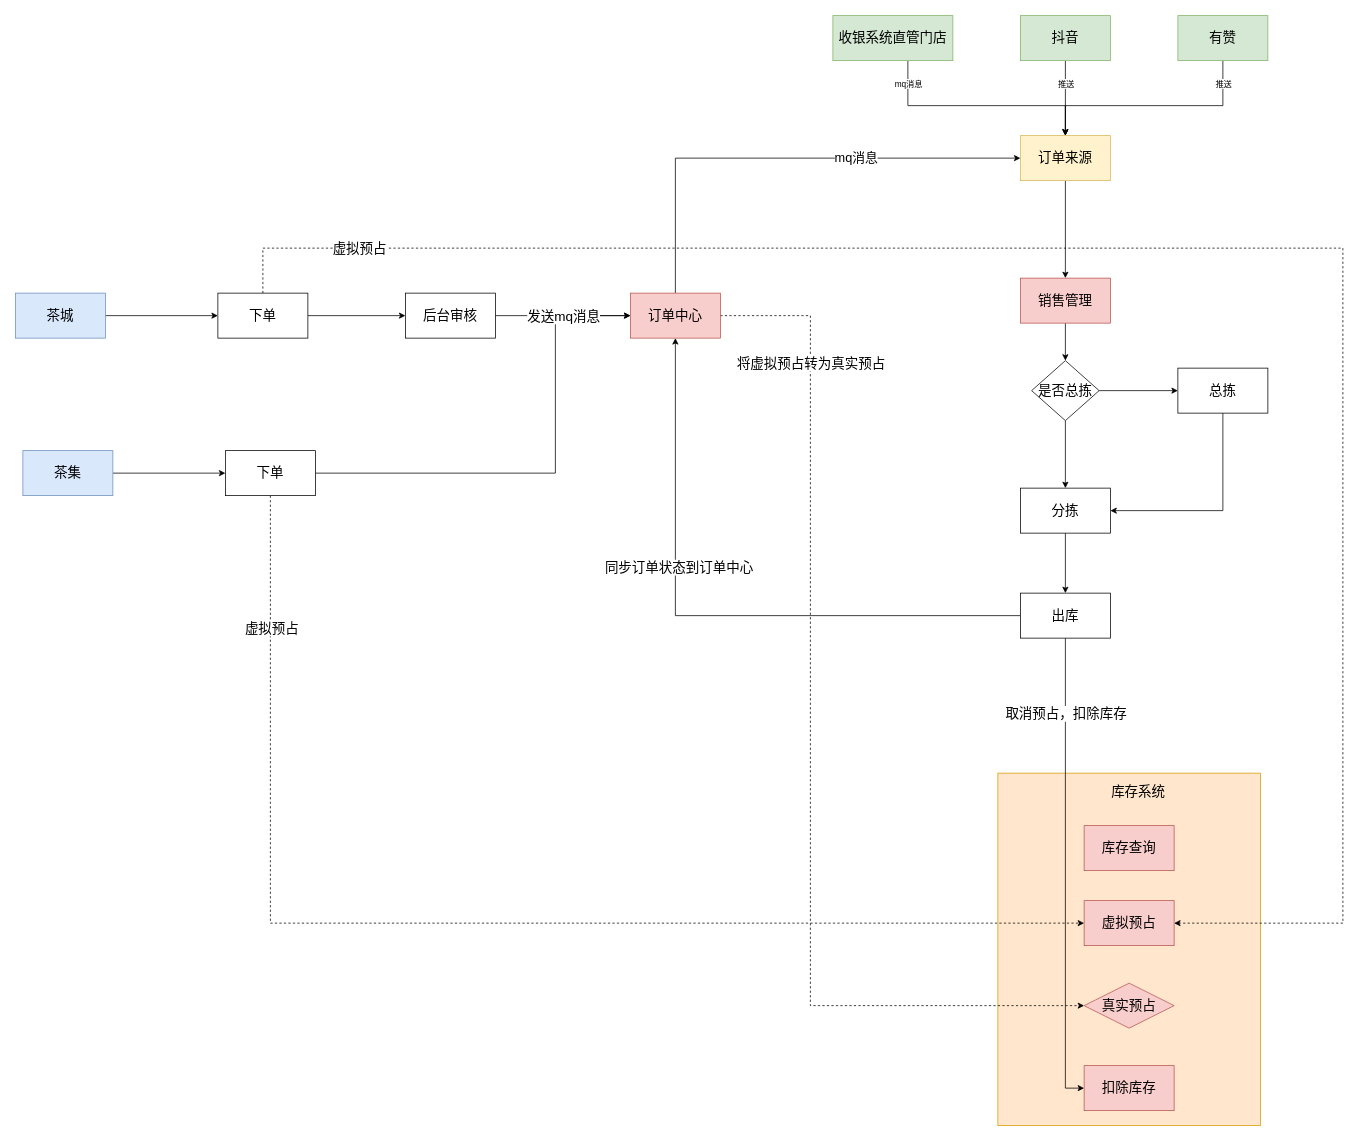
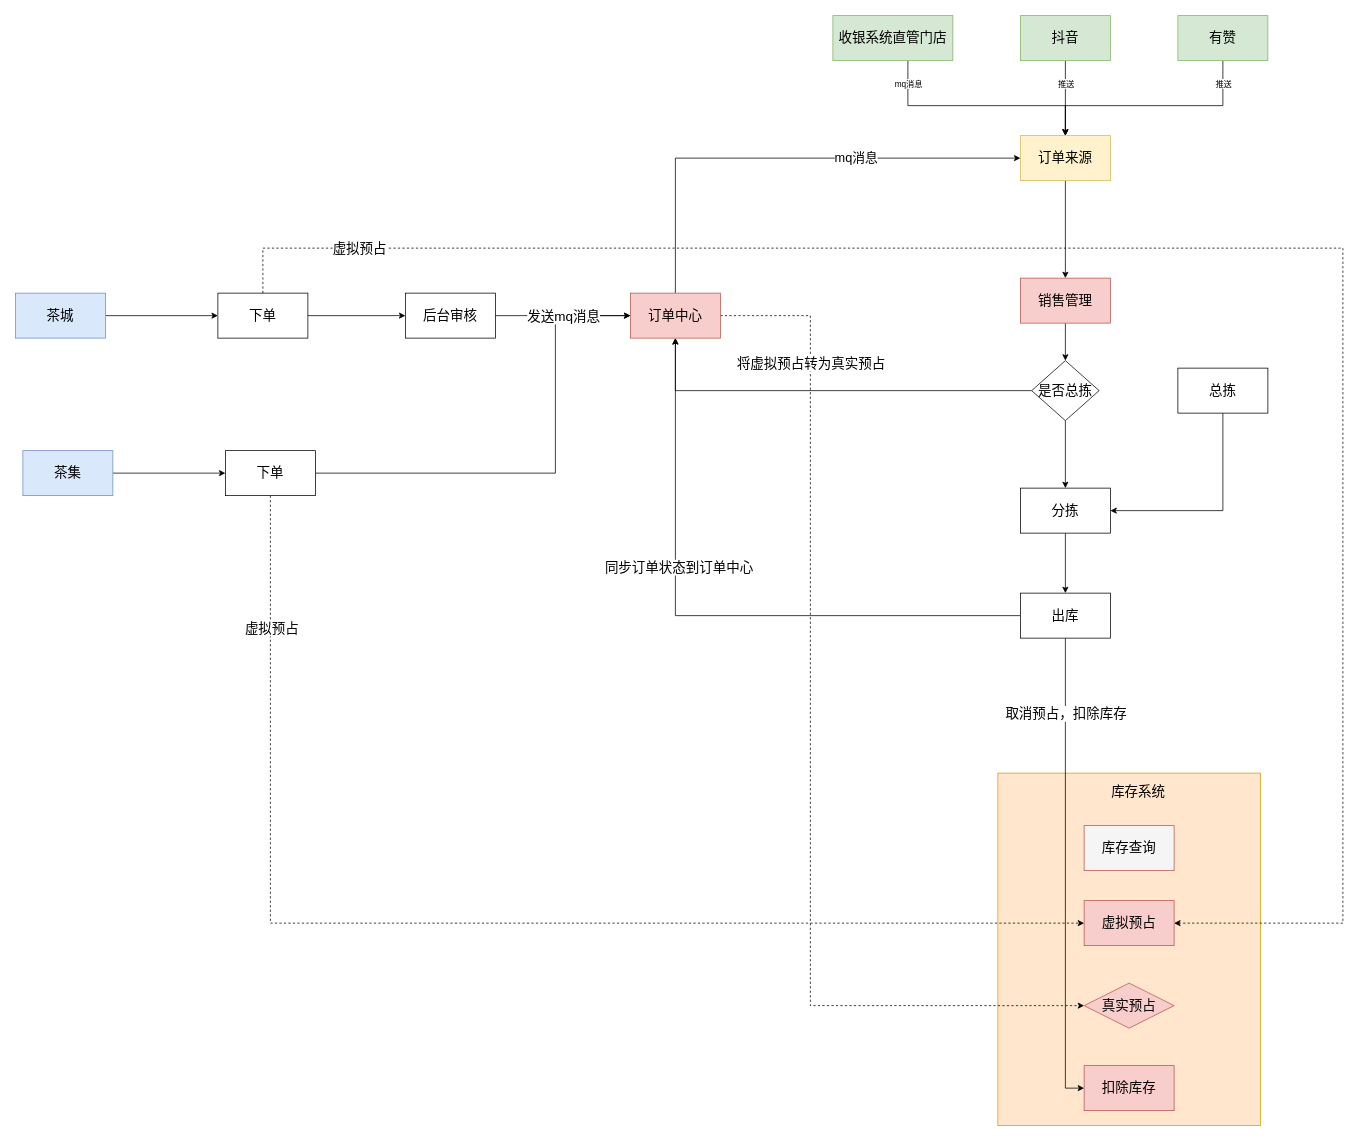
- <mxCell id="27" value="" style="edgeStyle=orthogonalEdgeStyle;rounded=0;orthogonalLoop=1;jettySize=auto;html=1;" edge="1" parent="1" source="28" target="32"><mxGeometry relative="1" as="geometry" /></mxCell>
+ <mxCell id="27" value="" style="edgeStyle=orthogonalEdgeStyle;rounded=0;orthogonalLoop=1;jettySize=auto;html=1;" edge="1" parent="1" source="28" target="9"><mxGeometry relative="1" as="geometry" /></mxCell>
- <mxCell id="17" value="&lt;font style=&quot;font-size: 18px&quot;&gt;库存查询&lt;/font&gt;" style="rounded=0;whiteSpace=wrap;html=1;fillColor=#f8cecc;strokeColor=#b85450;" vertex="1" parent="1"><mxGeometry x="1445" y="1100" width="120" height="60" as="geometry" /></mxCell>
+ <mxCell id="17" value="&lt;font style=&quot;font-size: 18px&quot;&gt;库存查询&lt;/font&gt;" style="rounded=0;whiteSpace=wrap;html=1;fillColor=#f5f5f5;strokeColor=#b85450;" vertex="1" parent="1"><mxGeometry x="1445" y="1100" width="120" height="60" as="geometry" /></mxCell>
